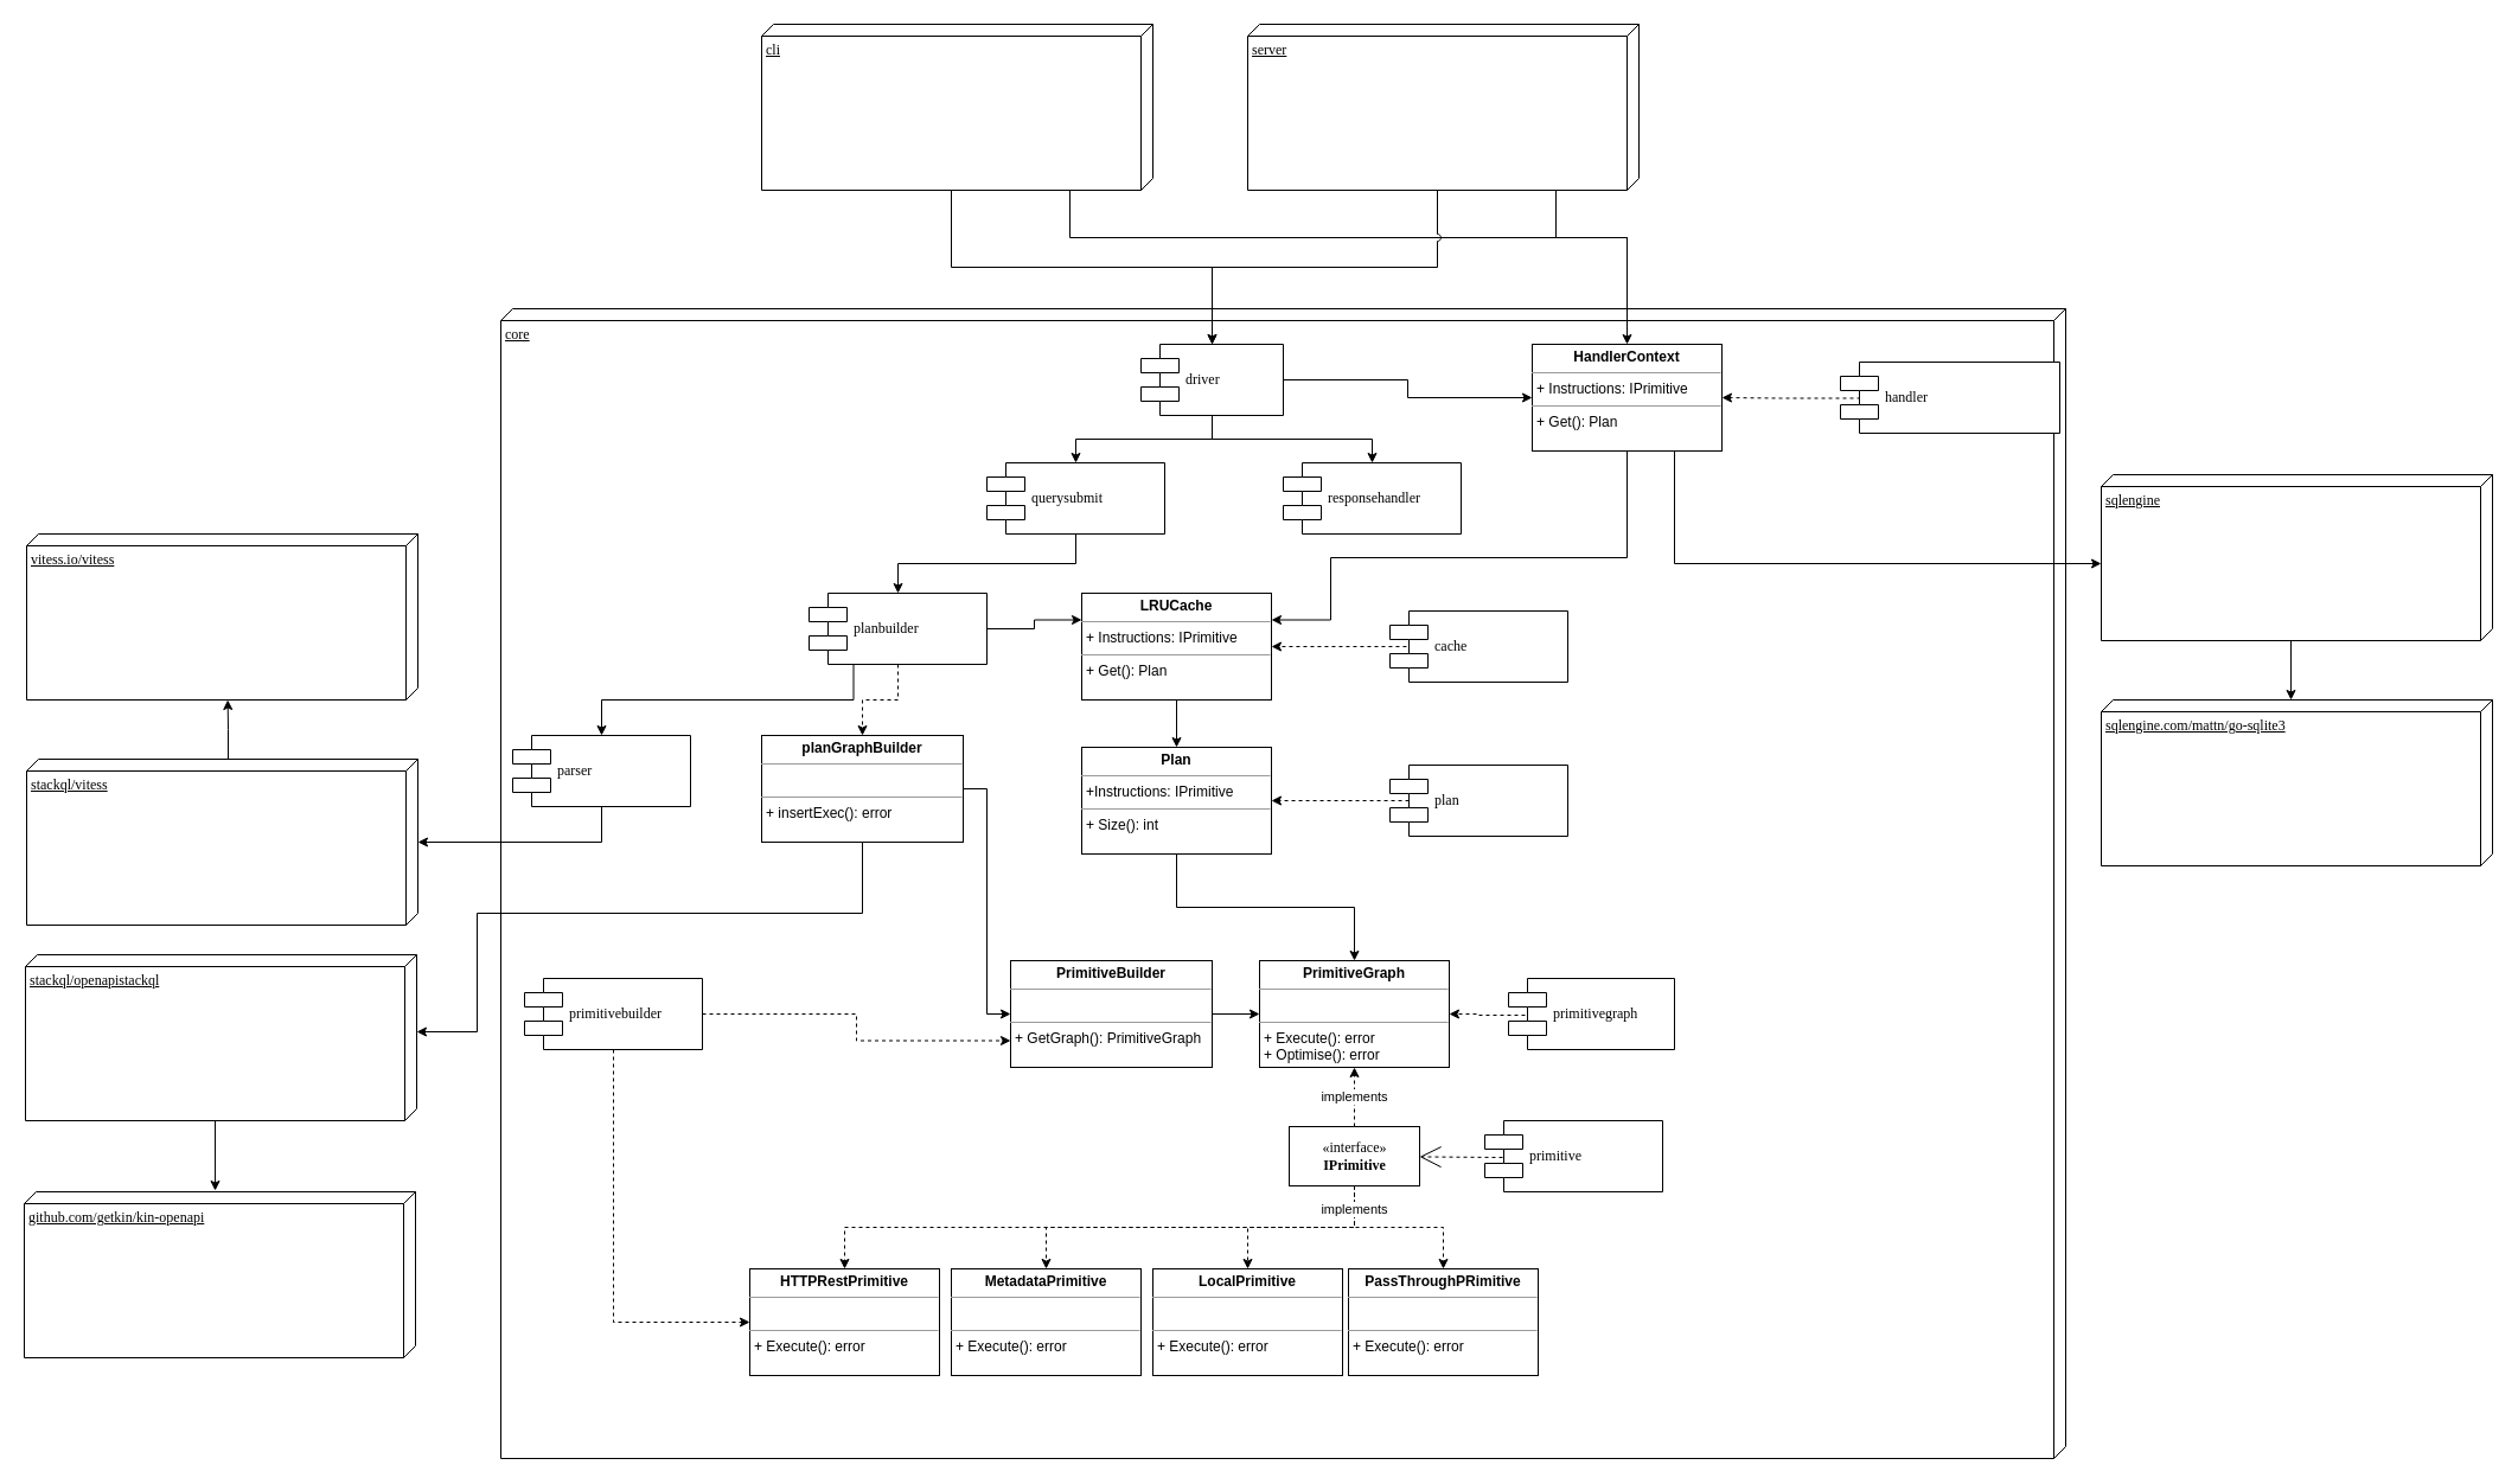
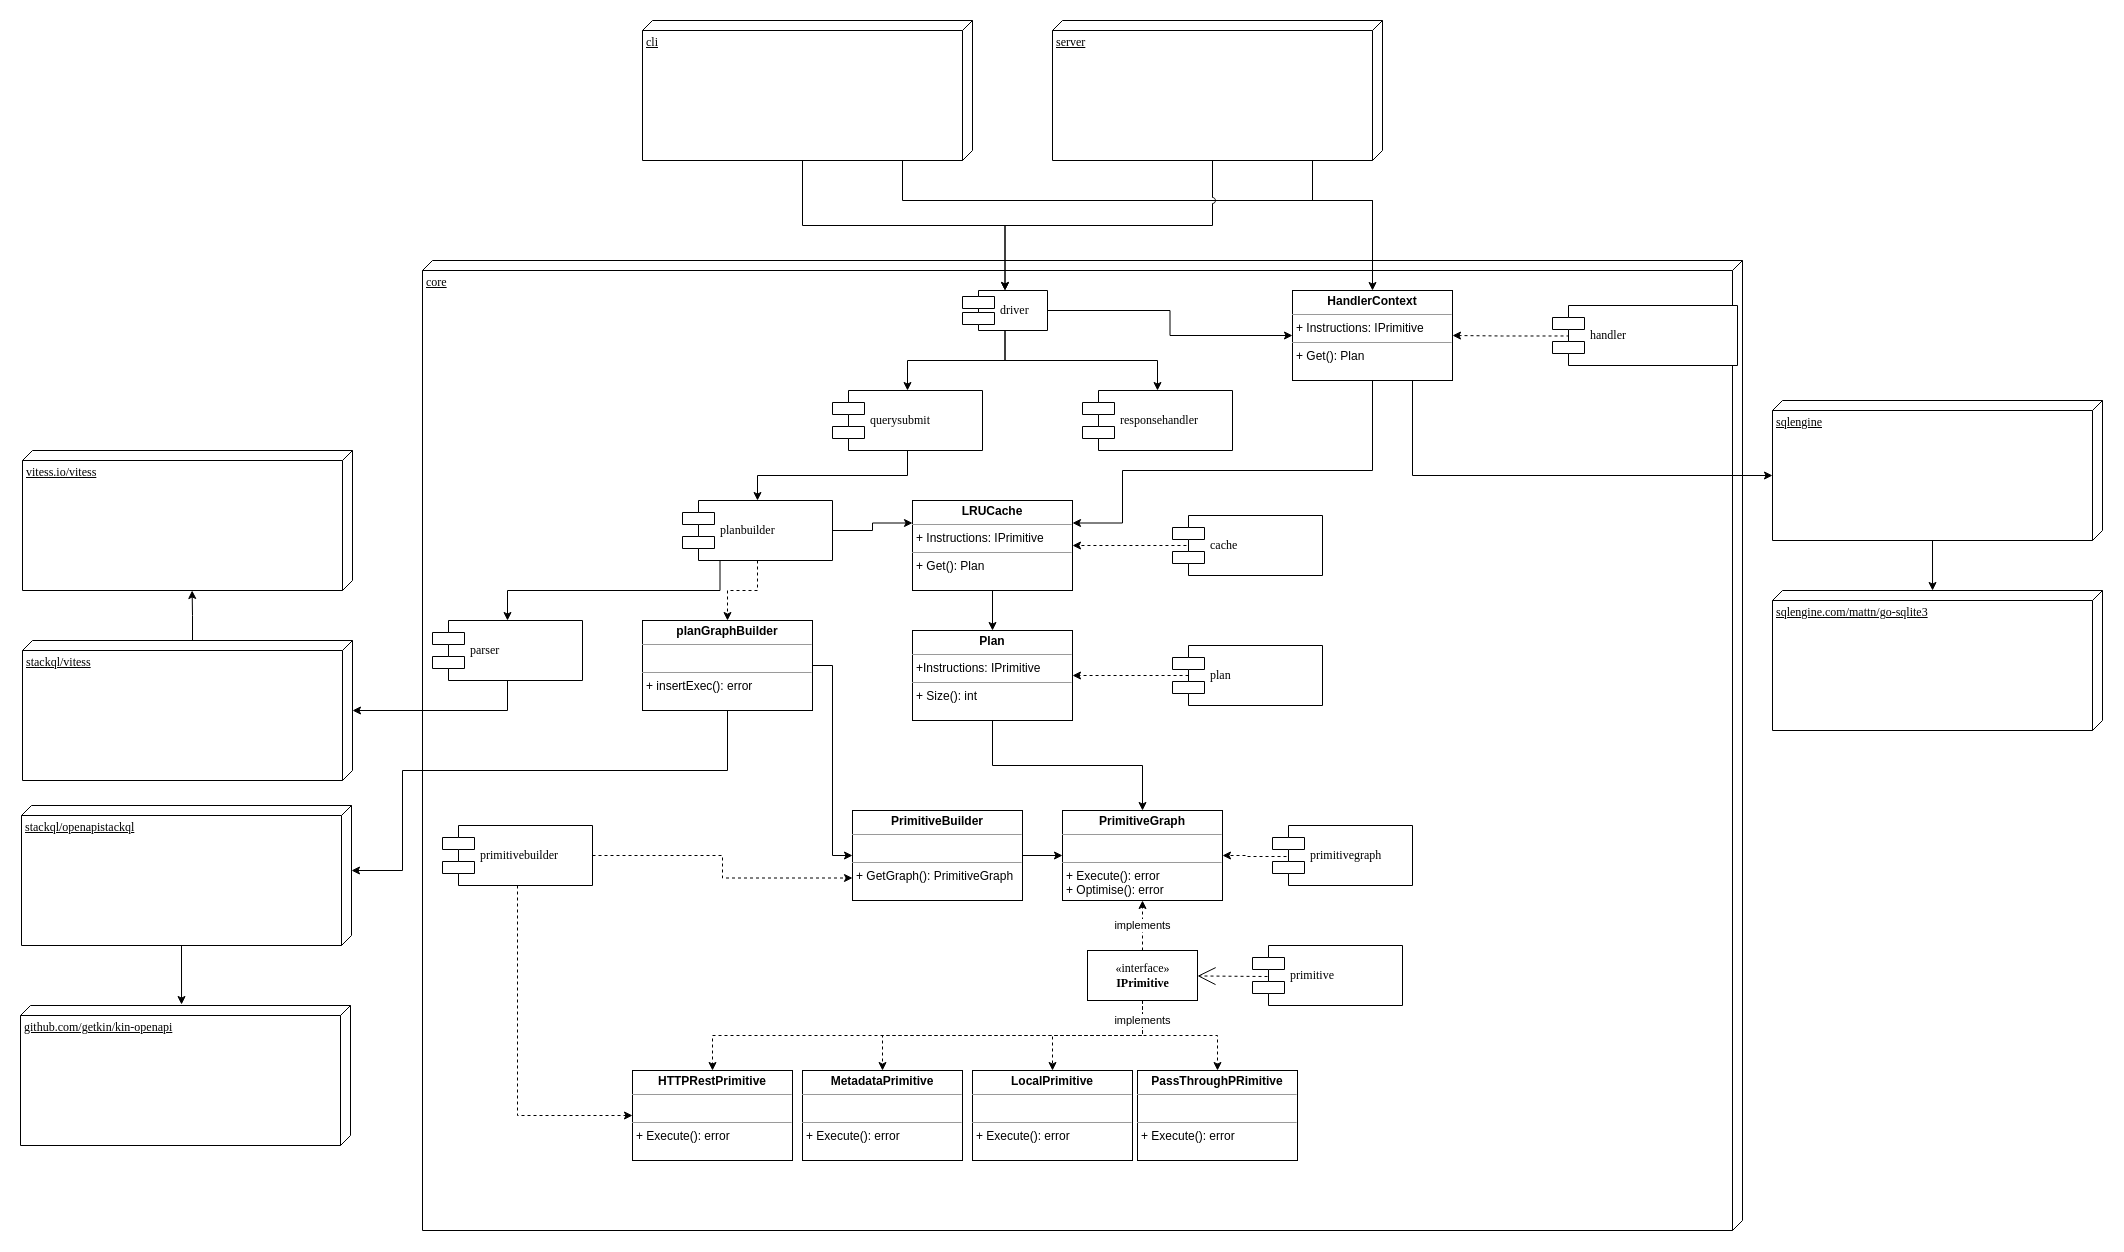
- <mxCell id="11" value="driver" style="shape=component;align=left;spacingLeft=36;rounded=0;shadow=0;comic=0;labelBackgroundColor=none;strokeWidth=1;fontFamily=Verdana;fontSize=12;html=1;" parent="1" vertex="1"><mxGeometry x="962" y="290" width="120" height="60" as="geometry" /></mxCell>
+ <mxCell id="11" value="driver" style="shape=component;align=left;spacingLeft=36;rounded=0;shadow=0;comic=0;labelBackgroundColor=none;strokeWidth=1;fontFamily=Verdana;fontSize=12;html=1;" parent="1" vertex="1"><mxGeometry x="962" y="290" width="85" height="40" as="geometry" /></mxCell>
